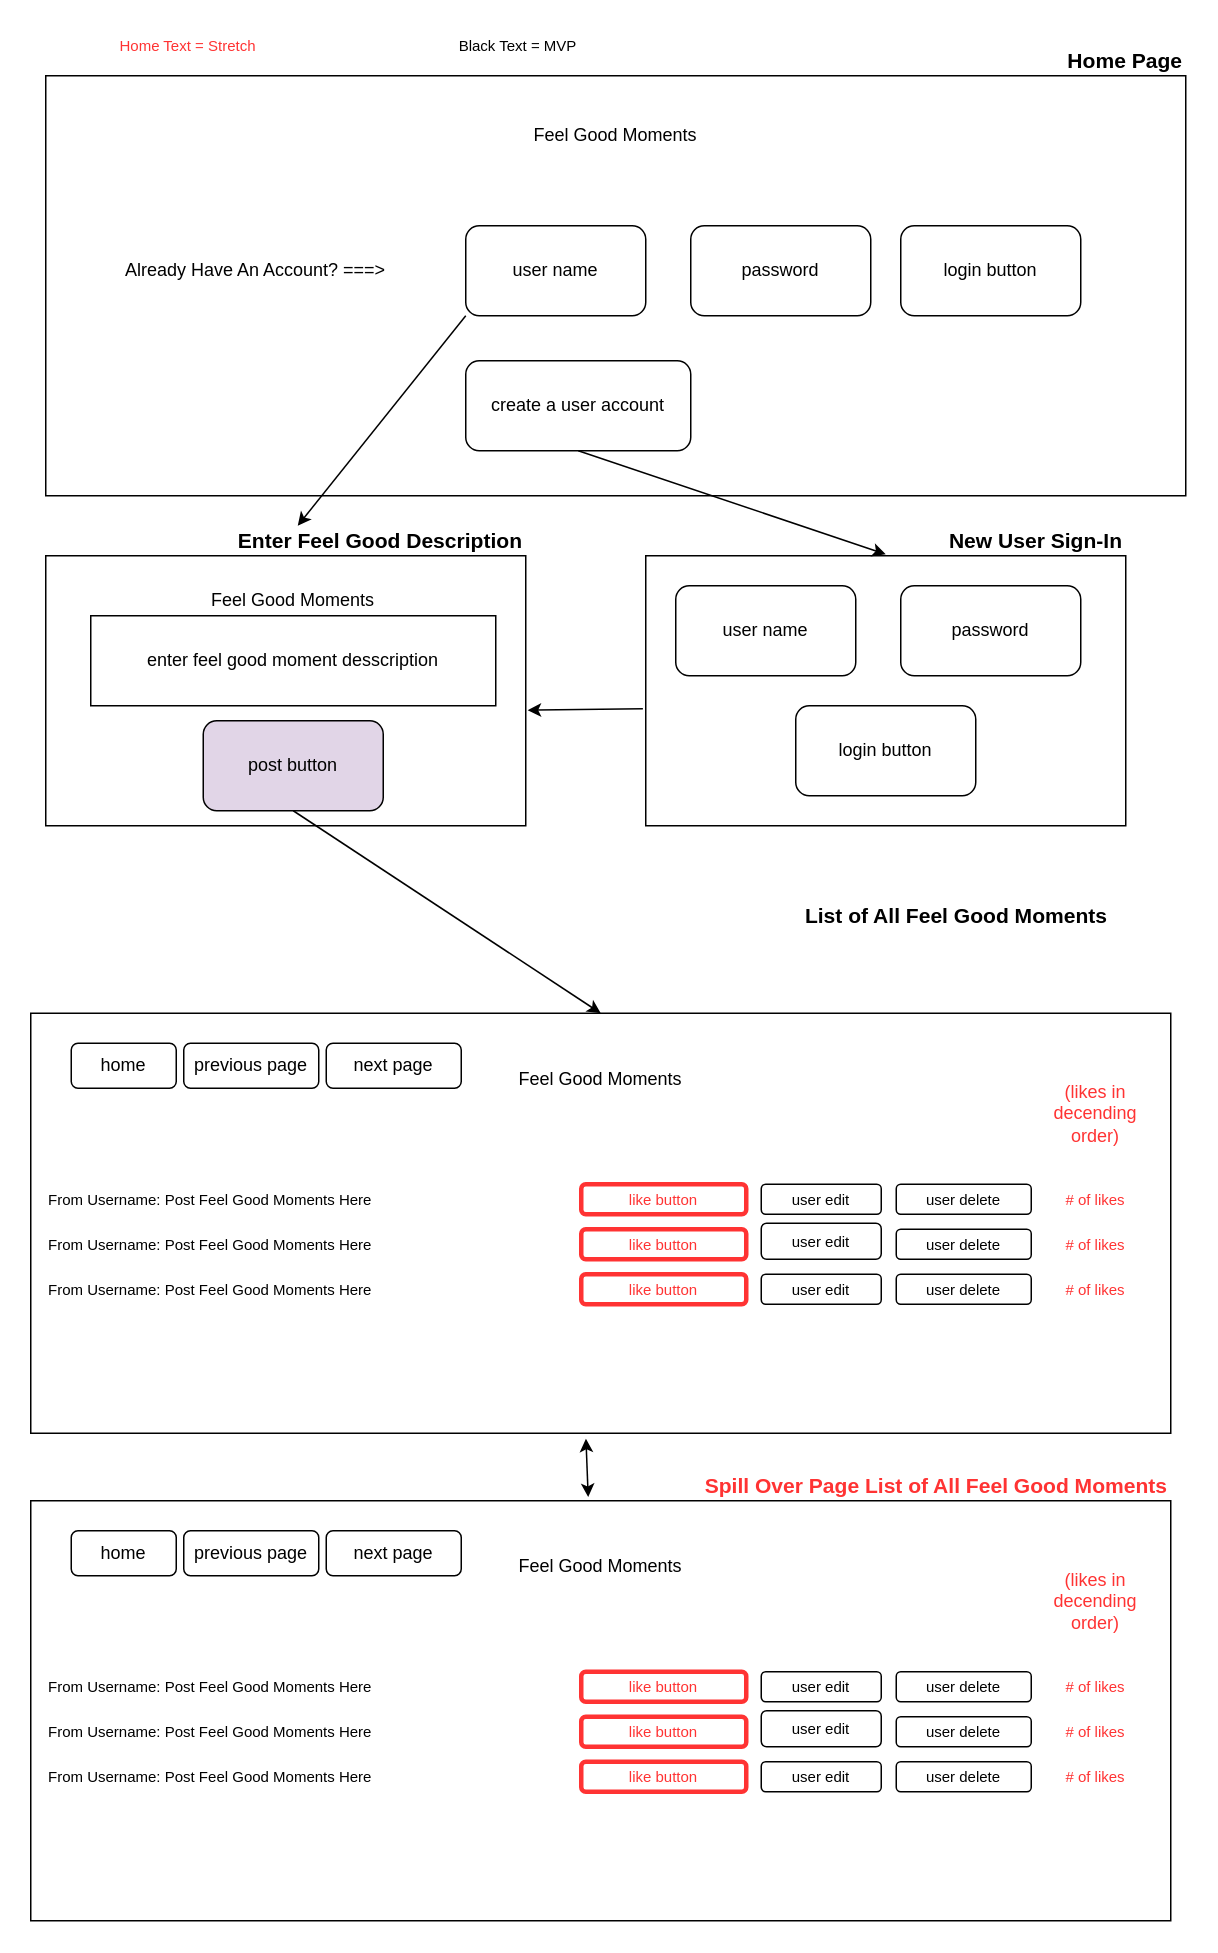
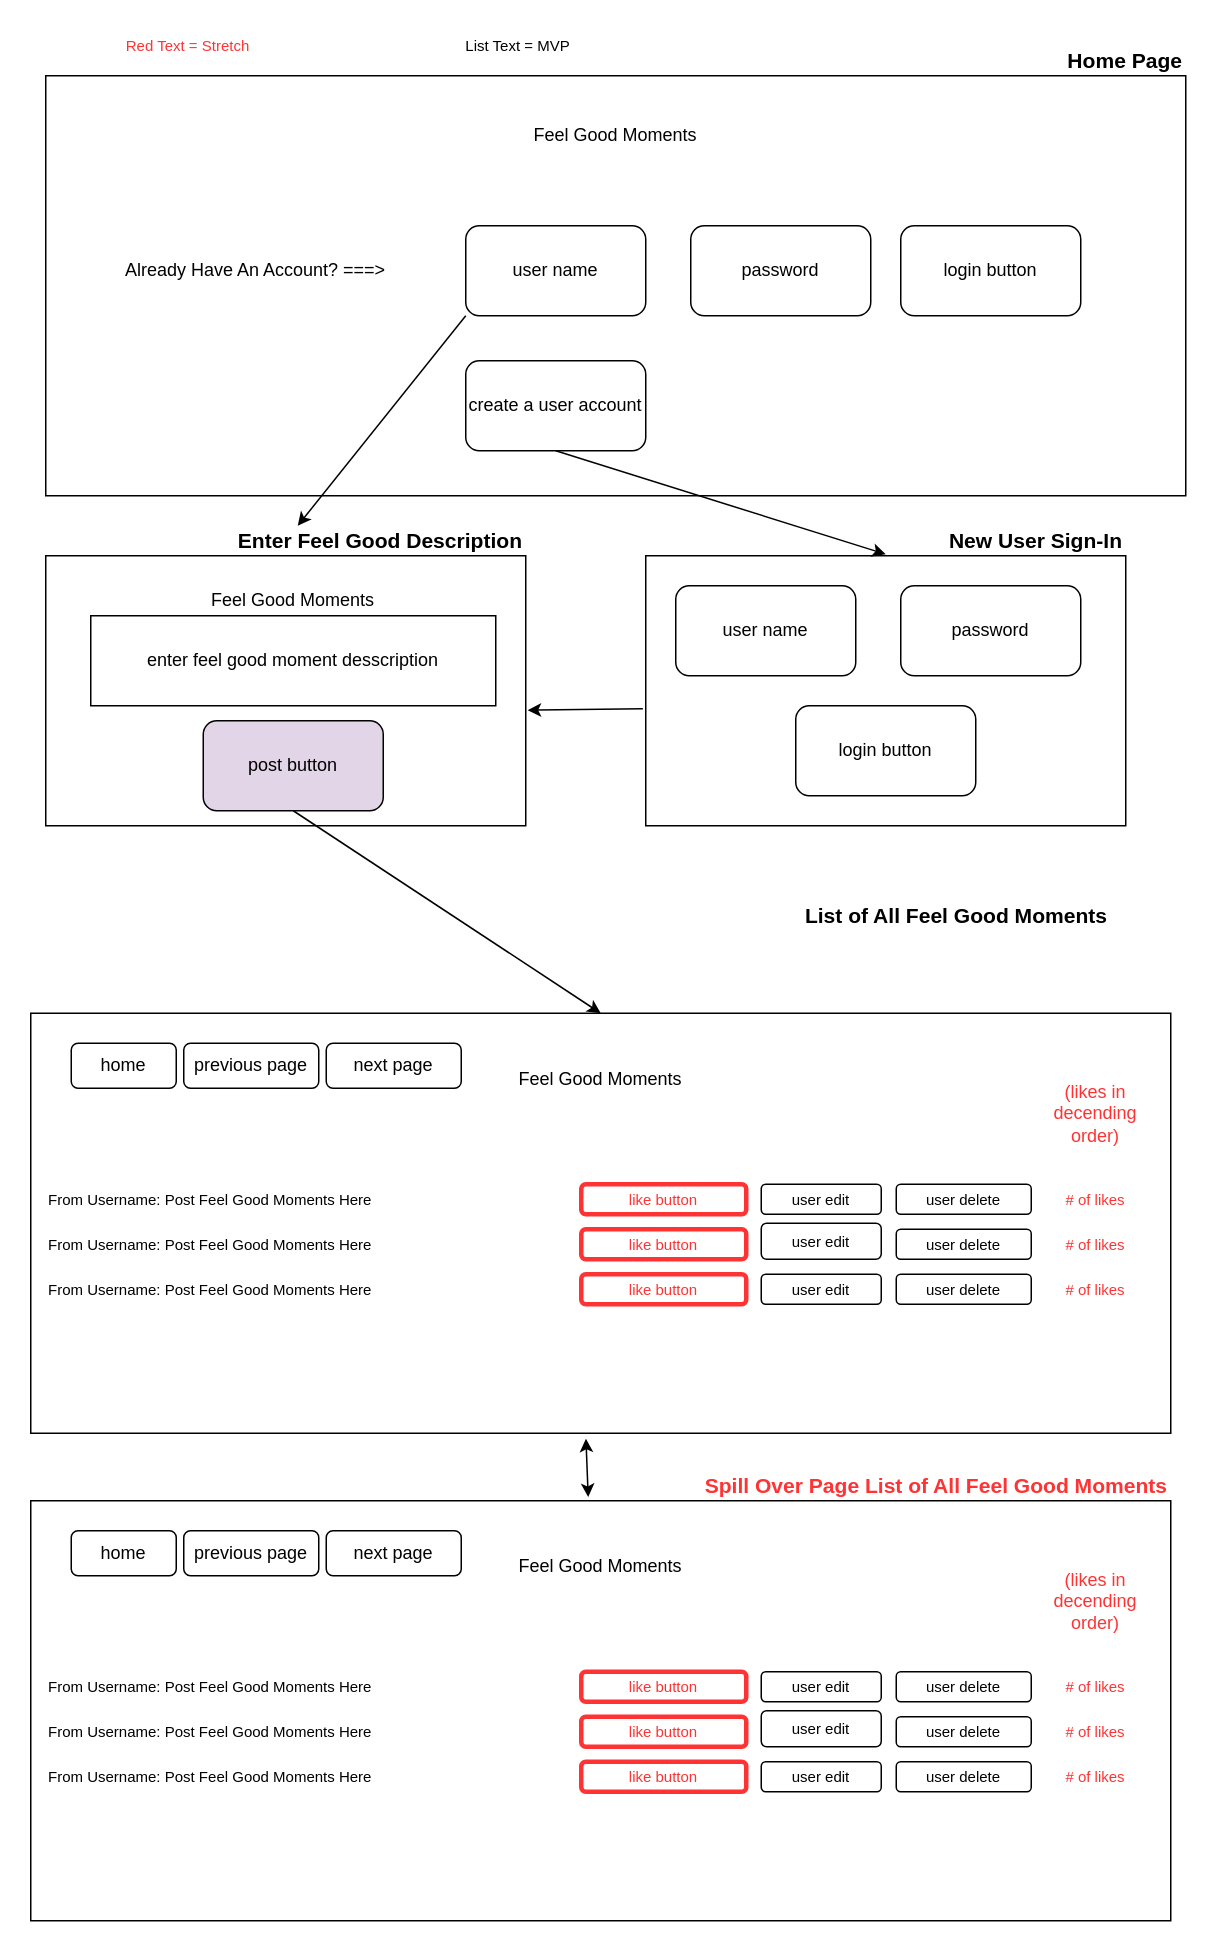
- <mxCell id="71" value="&lt;font color=&quot;#ff3333&quot;&gt;Home Text = Stretch&lt;/font&gt;" style="text;html=1;strokeColor=none;fillColor=none;align=center;verticalAlign=middle;whiteSpace=wrap;rounded=0;fontSize=10;" parent="1" vertex="1"><mxGeometry x="50" y="20" width="150" height="20" as="geometry" /></mxCell>
+ <mxCell id="71" value="&lt;font color=&quot;#ff3333&quot;&gt;Red Text = Stretch&lt;/font&gt;" style="text;html=1;strokeColor=none;fillColor=none;align=center;verticalAlign=middle;whiteSpace=wrap;rounded=0;fontSize=10;" parent="1" vertex="1"><mxGeometry x="50" y="20" width="150" height="20" as="geometry" /></mxCell>
- <mxCell id="72" value="Black Text = MVP" style="text;html=1;strokeColor=none;fillColor=none;align=center;verticalAlign=middle;whiteSpace=wrap;rounded=0;fontSize=10;" parent="1" vertex="1"><mxGeometry x="250" y="20" width="190" height="20" as="geometry" /></mxCell>
+ <mxCell id="72" value="List Text = MVP" style="text;html=1;strokeColor=none;fillColor=none;align=center;verticalAlign=middle;whiteSpace=wrap;rounded=0;fontSize=10;" parent="1" vertex="1"><mxGeometry x="250" y="20" width="190" height="20" as="geometry" /></mxCell>
- <mxCell id="5" value="create a user account" style="rounded=1;whiteSpace=wrap;html=1;" parent="1" vertex="1"><mxGeometry x="310" y="240" width="150" height="60" as="geometry" /></mxCell>
+ <mxCell id="5" value="create a user account" style="rounded=1;whiteSpace=wrap;html=1;" parent="1" vertex="1"><mxGeometry x="310" y="240" width="120" height="60" as="geometry" /></mxCell>
